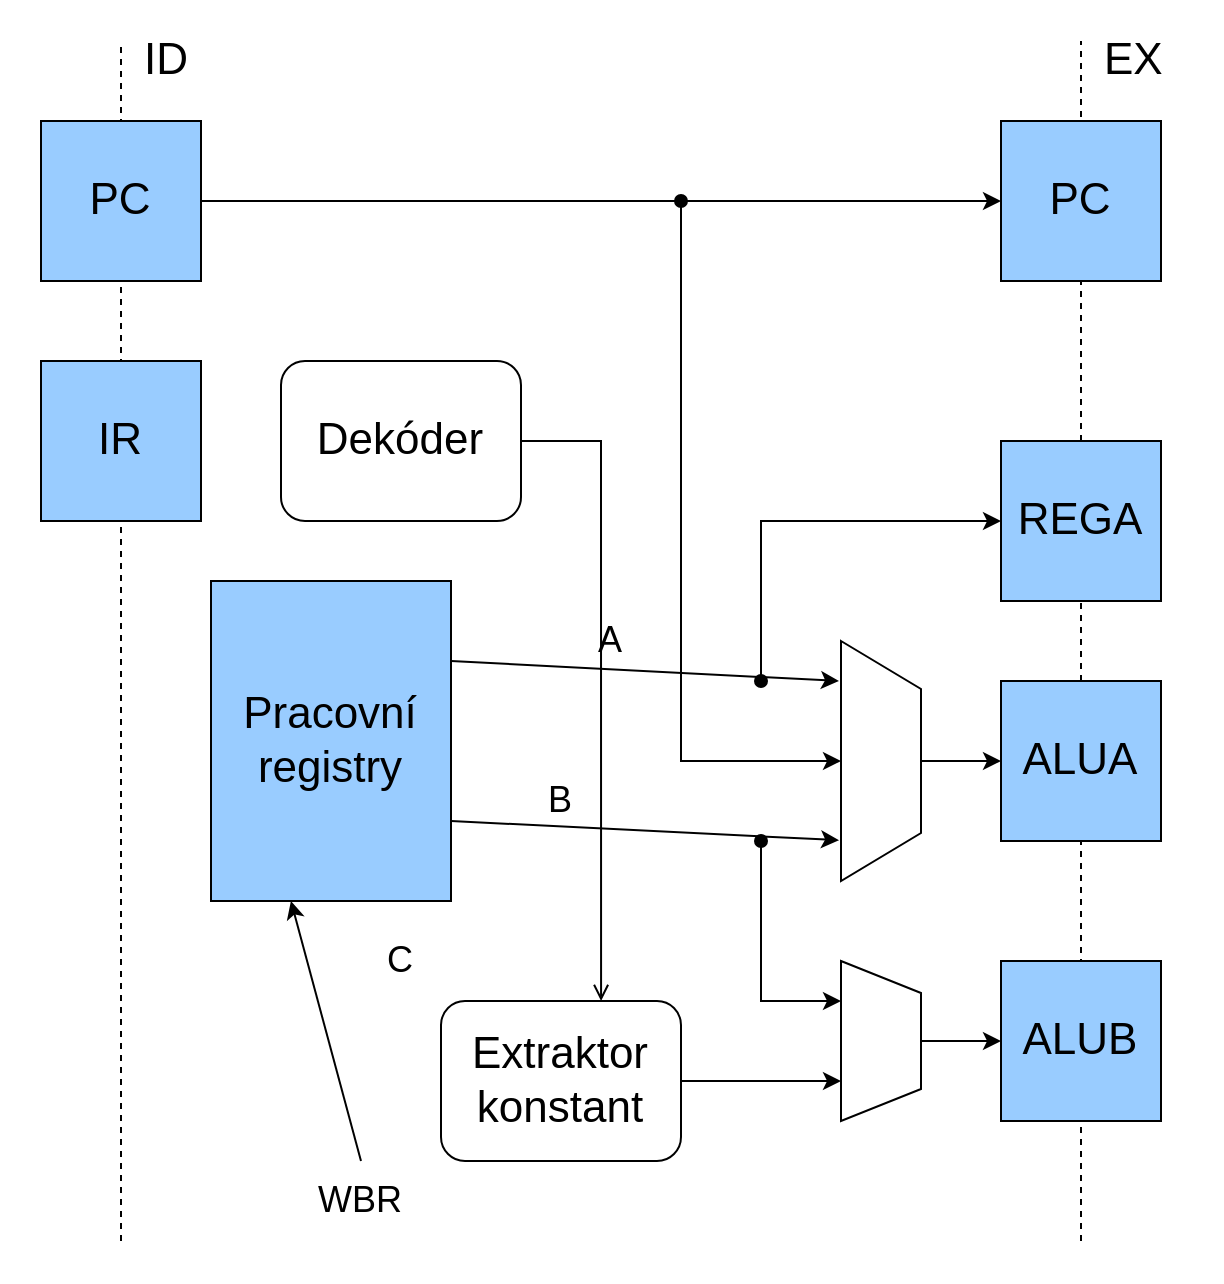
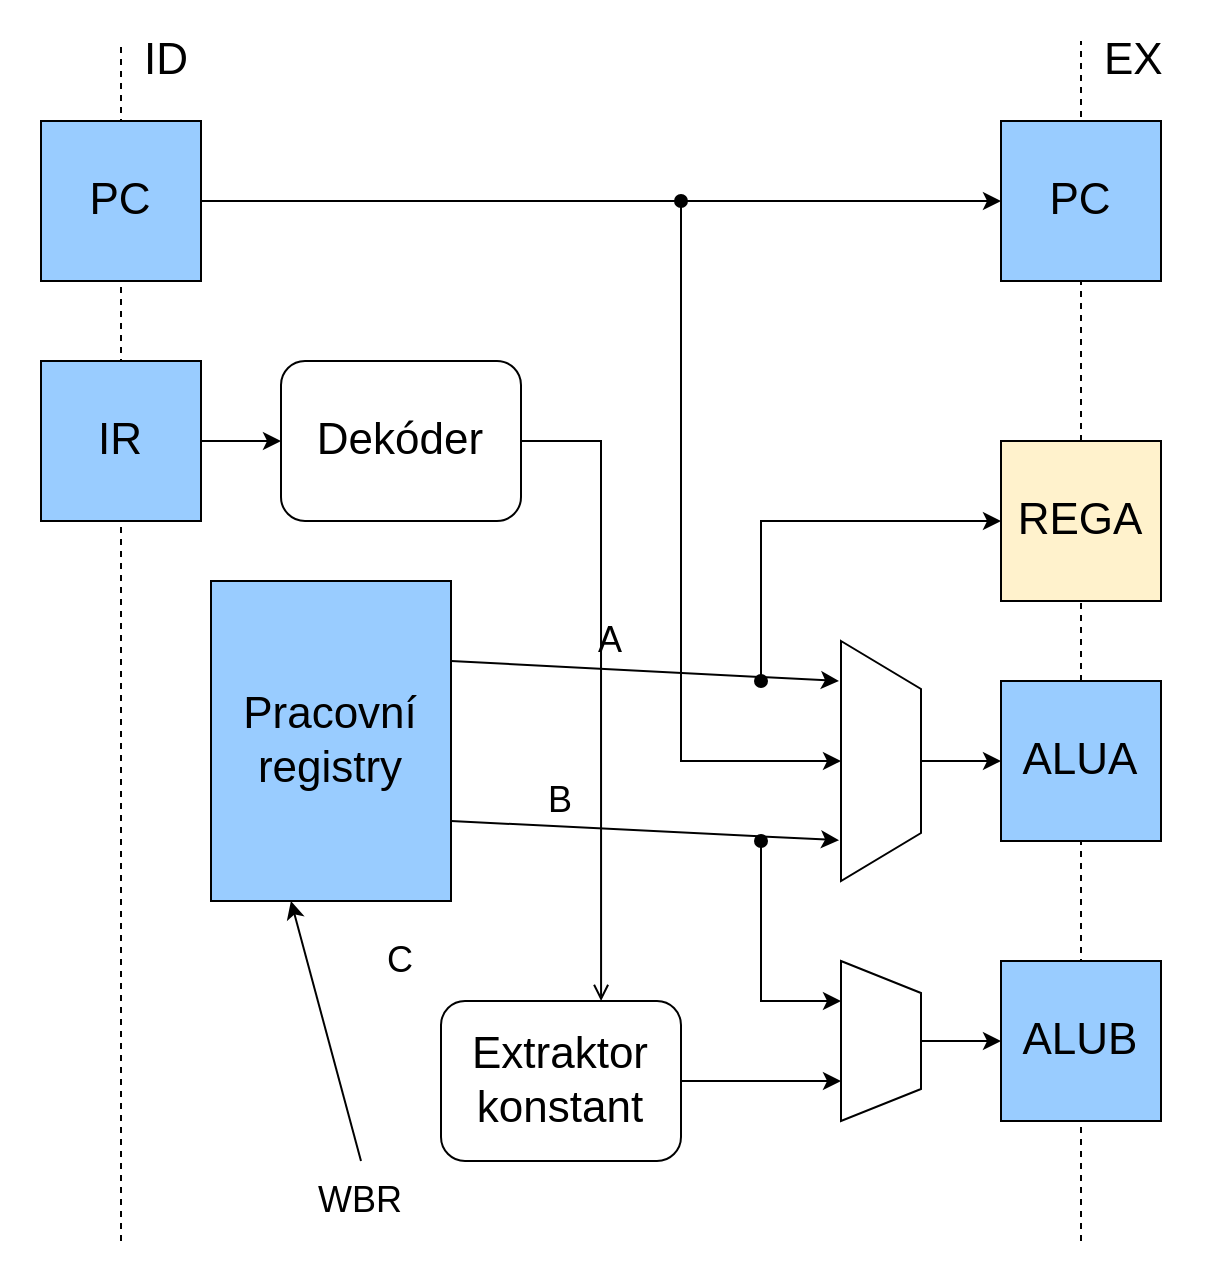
+ <mxCell id="5" style="edgeStyle=orthogonalEdgeStyle;rounded=1;orthogonalLoop=1;jettySize=auto;html=1;entryX=0;entryY=0.5;entryDx=0;entryDy=0;startArrow=none;startFill=0;" parent="1" source="6" target="7" edge="1"><mxGeometry relative="1" as="geometry" /></mxCell>
- <mxCell id="10" value="&lt;span style=&quot;font-size: 22px&quot;&gt;REGA&lt;/span&gt;" style="whiteSpace=wrap;html=1;aspect=fixed;fillColor=#99CCFF;" parent="1" vertex="1"><mxGeometry x="500" y="220" width="80" height="80" as="geometry" /></mxCell>
+ <mxCell id="10" value="&lt;span style=&quot;font-size: 22px&quot;&gt;REGA&lt;/span&gt;" style="whiteSpace=wrap;html=1;aspect=fixed;fillColor=#fff2cc;" parent="1" vertex="1"><mxGeometry x="500" y="220" width="80" height="80" as="geometry" /></mxCell>
